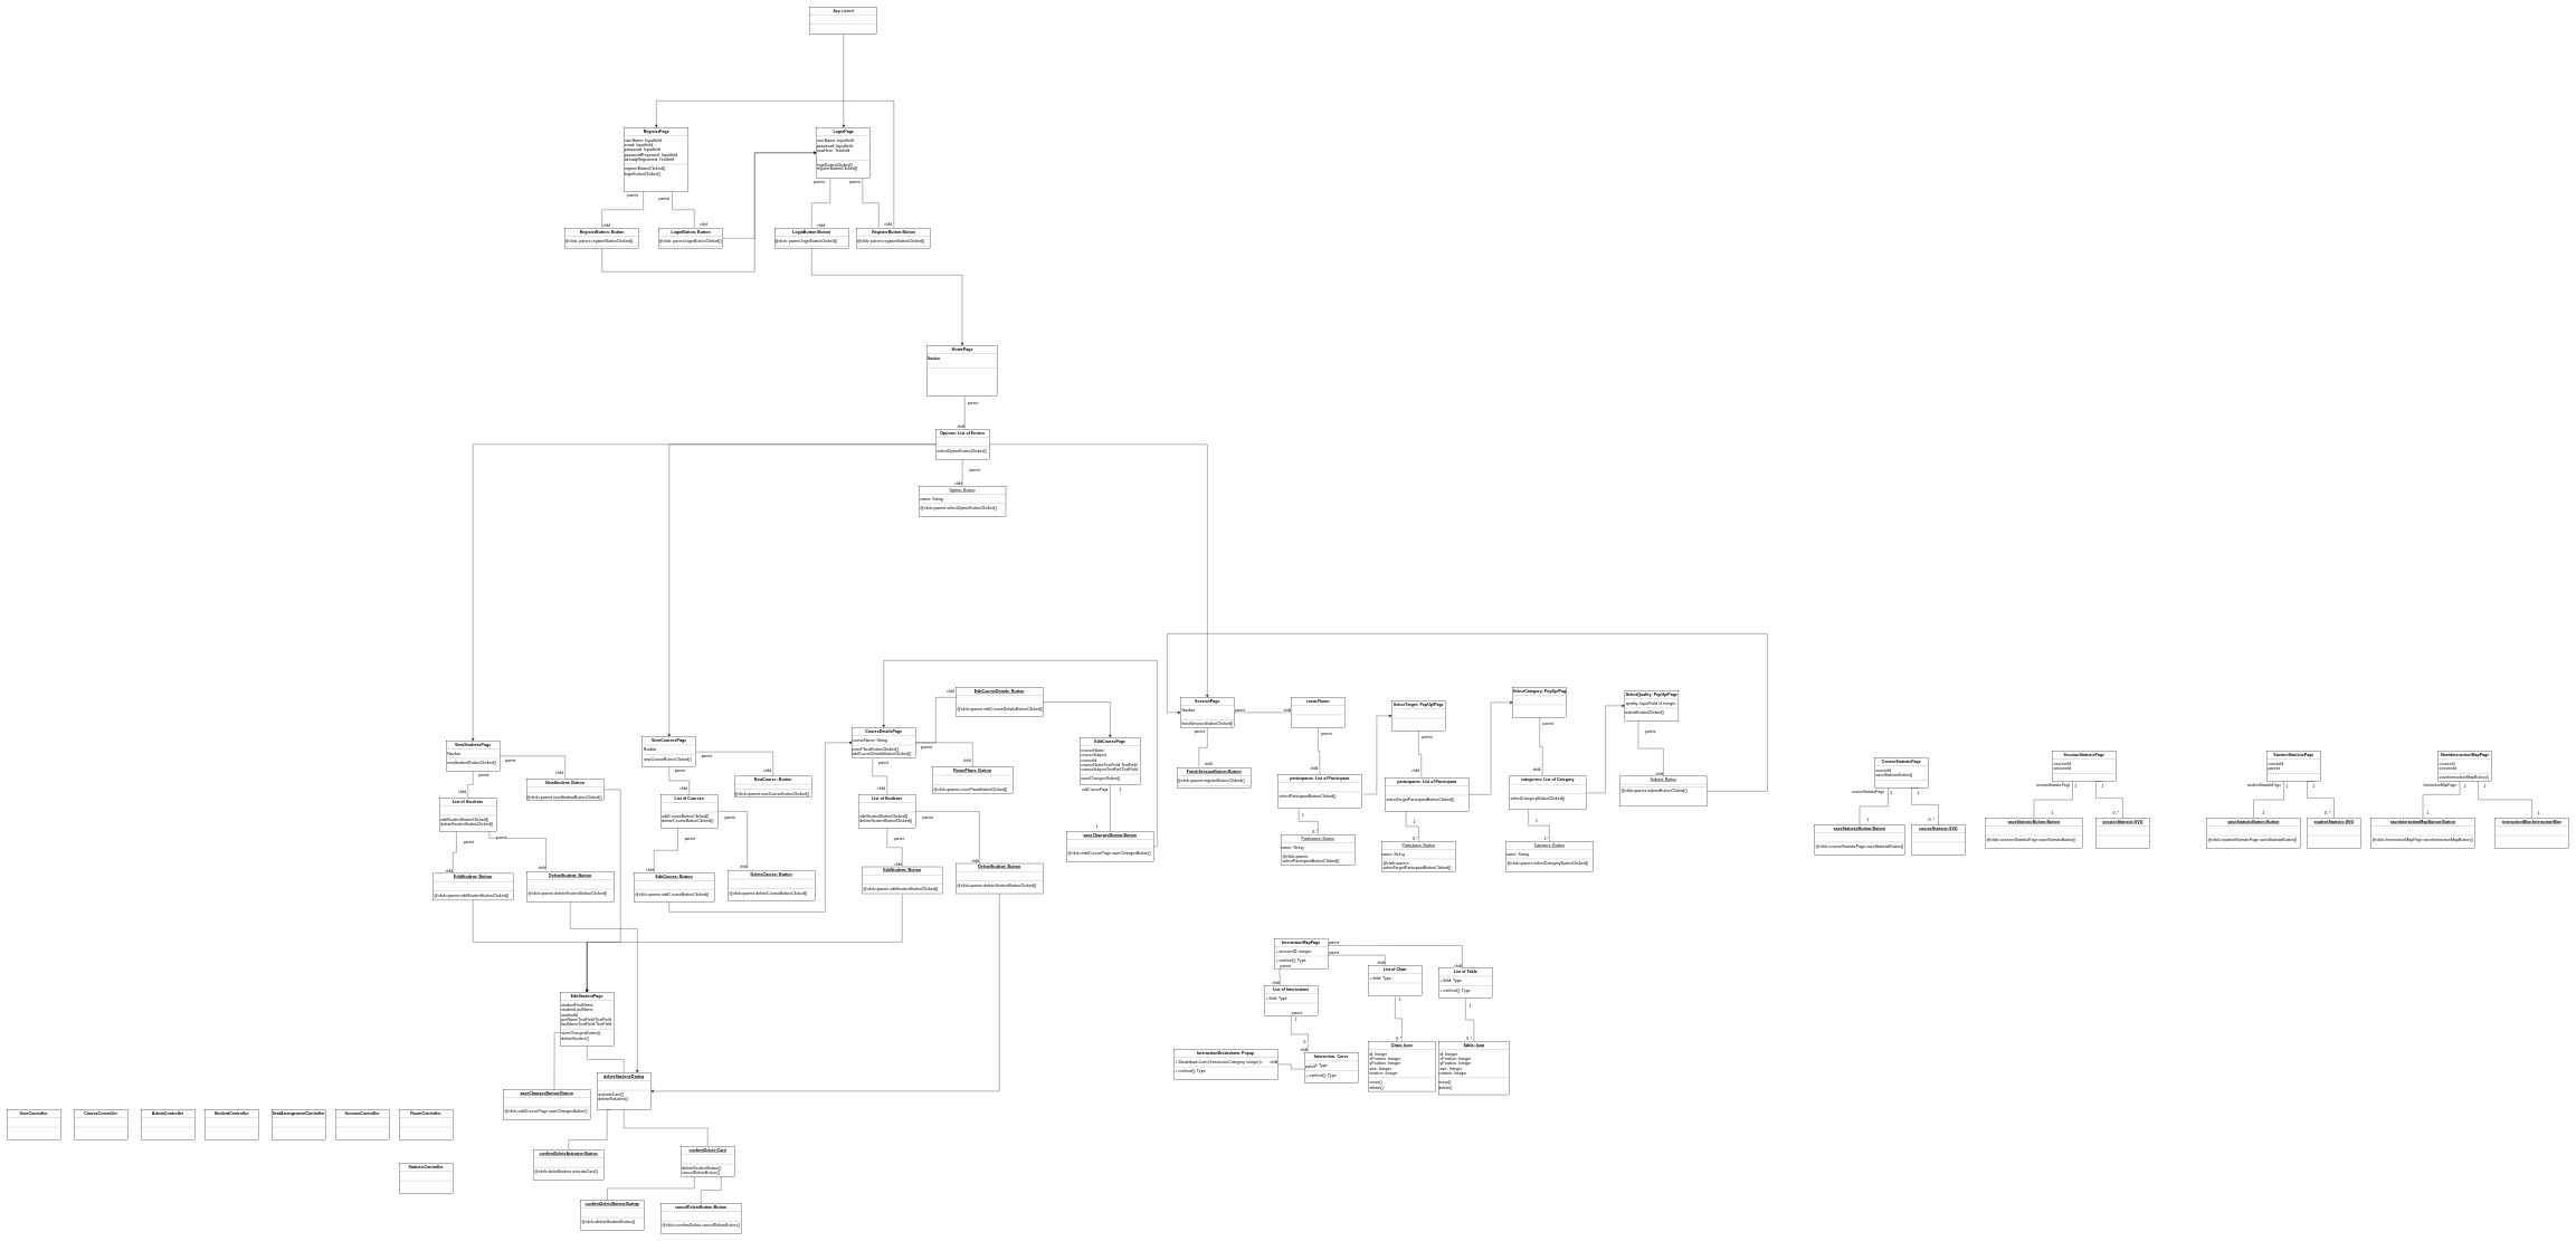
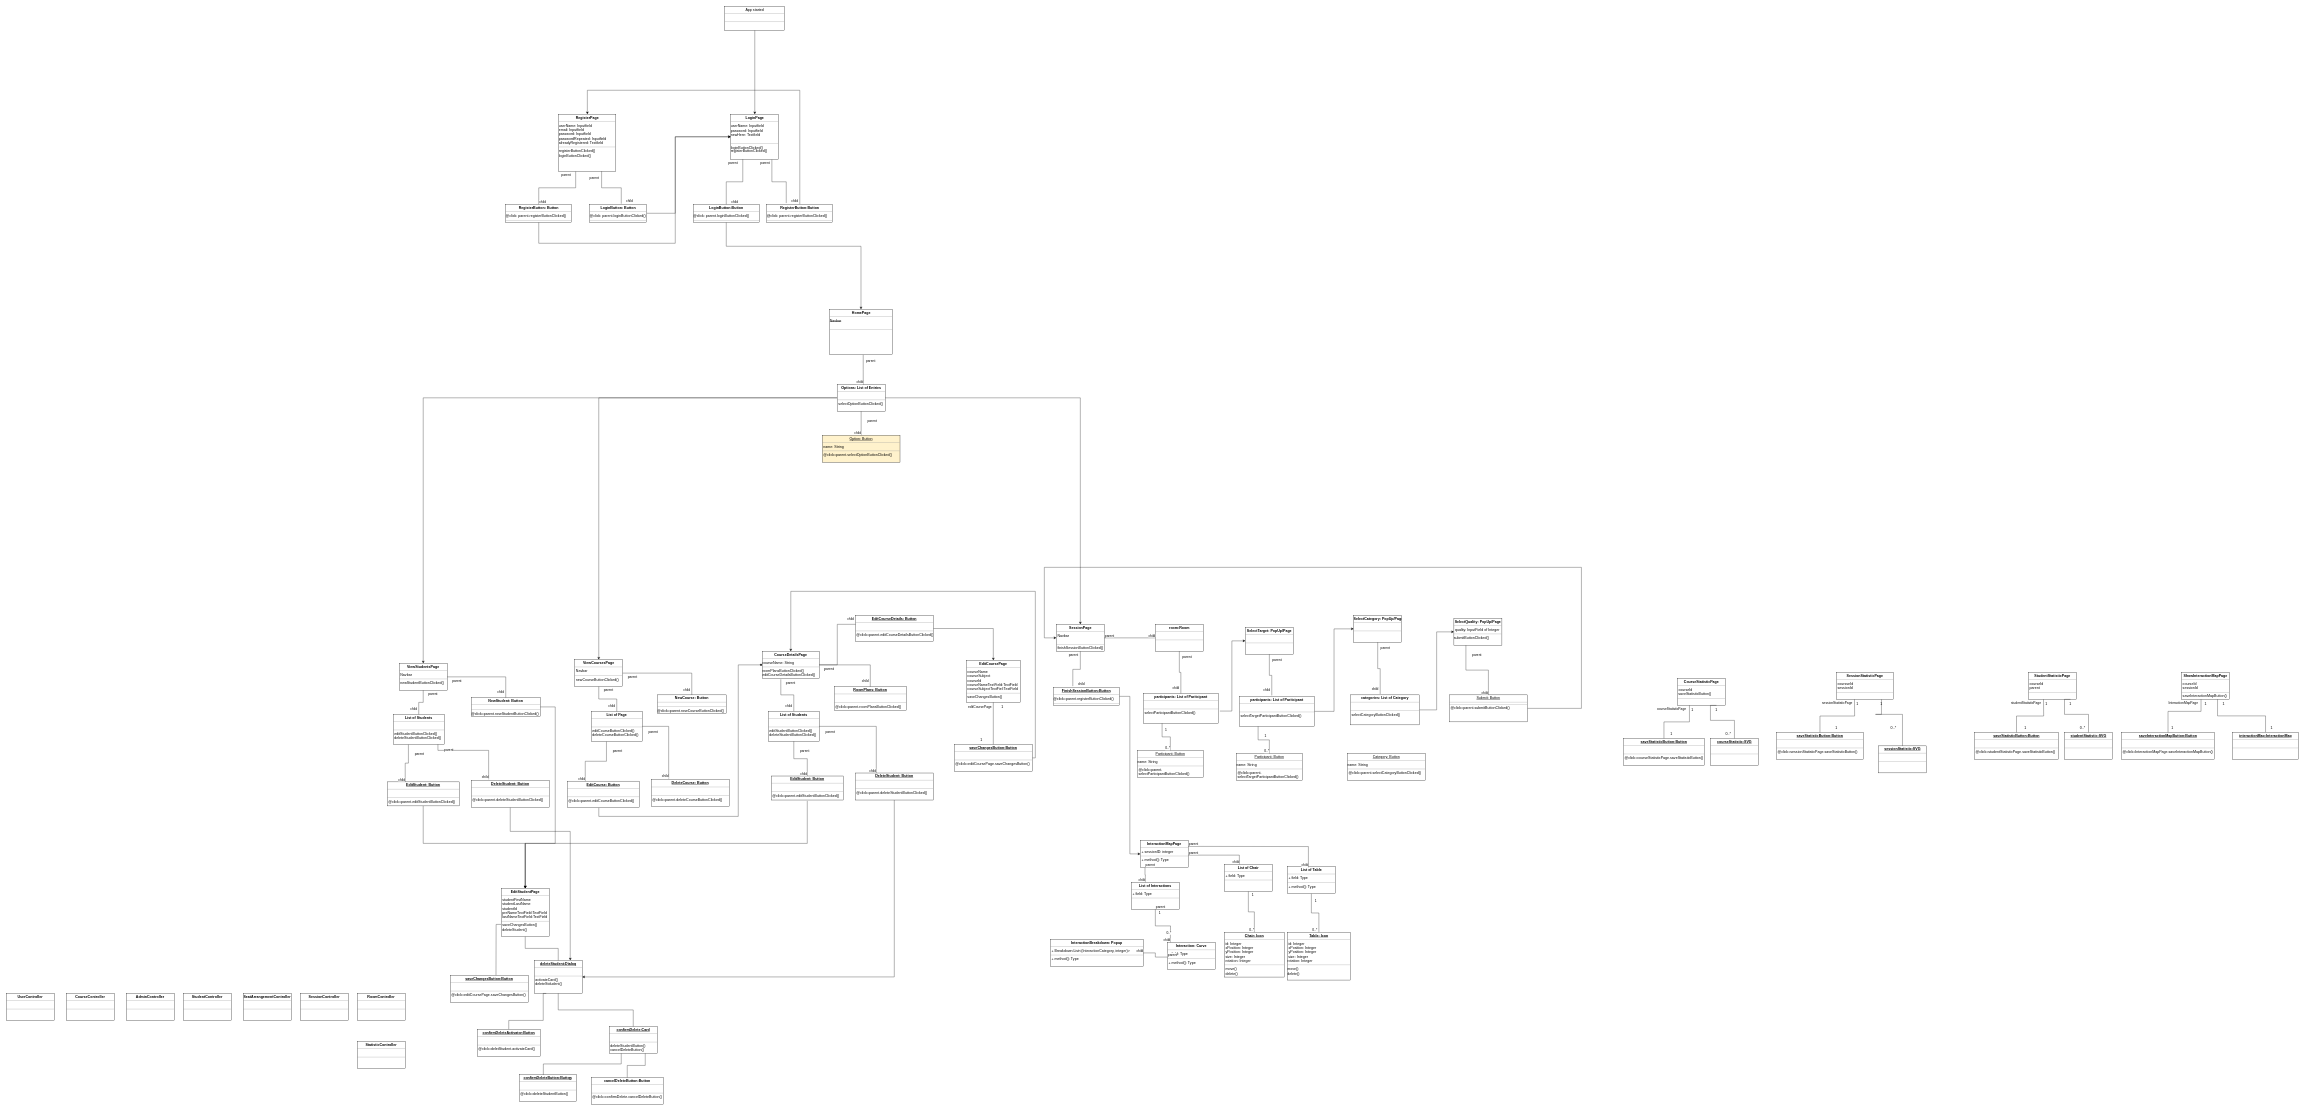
- <mxCell id="89" value="&lt;p style=&quot;margin:0px;margin-top:4px;text-align:center;&quot;&gt;&lt;u&gt;Option: Button&lt;/u&gt;&lt;br&gt;&lt;/p&gt;&lt;hr size=&quot;1&quot;&gt;&lt;p style=&quot;margin:0px;margin-left:4px;&quot;&gt;name: String&lt;br&gt;&lt;/p&gt;&lt;hr size=&quot;1&quot;&gt;&lt;p style=&quot;margin:0px;margin-left:4px;&quot;&gt;@click=parent.selectOptionButtonClicked()&lt;br&gt;&lt;/p&gt;" style="verticalAlign=top;align=left;overflow=fill;fontSize=12;fontFamily=Helvetica;html=1;" parent="1" vertex="1"><mxGeometry x="2740" y="1450" width="259" height="90" as="geometry" /></mxCell>
+ <mxCell id="89" value="&lt;p style=&quot;margin:0px;margin-top:4px;text-align:center;&quot;&gt;&lt;u&gt;Option: Button&lt;/u&gt;&lt;br&gt;&lt;/p&gt;&lt;hr size=&quot;1&quot;&gt;&lt;p style=&quot;margin:0px;margin-left:4px;&quot;&gt;name: String&lt;br&gt;&lt;/p&gt;&lt;hr size=&quot;1&quot;&gt;&lt;p style=&quot;margin:0px;margin-left:4px;&quot;&gt;@click=parent.selectOptionButtonClicked()&lt;br&gt;&lt;/p&gt;" style="verticalAlign=top;align=left;overflow=fill;fontSize=12;fontFamily=Helvetica;html=1;fillColor=#fff2cc;" parent="1" vertex="1"><mxGeometry x="2740" y="1450" width="259" height="90" as="geometry" /></mxCell>
- <mxCell id="154" value="&lt;p style=&quot;margin:0px;margin-top:4px;text-align:center;&quot;&gt;&lt;b&gt;List of Courses&lt;br&gt;&lt;/b&gt;&lt;/p&gt;&lt;hr size=&quot;1&quot;&gt;&lt;p style=&quot;margin:0px;margin-left:4px;&quot;&gt;&lt;br&gt;&lt;/p&gt;&lt;hr size=&quot;1&quot;&gt;&lt;p style=&quot;margin:0px;margin-left:4px;&quot;&gt;editCourseButtonClicked()&lt;/p&gt;&lt;p style=&quot;margin:0px;margin-left:4px;&quot;&gt;deleteCourseButtonClicked()&lt;/p&gt;" style="verticalAlign=top;align=left;overflow=fill;fontSize=12;fontFamily=Helvetica;html=1;" parent="1" vertex="1"><mxGeometry x="1970" y="2370" width="170" height="100" as="geometry" /></mxCell>
+ <mxCell id="154" value="&lt;p style=&quot;margin:0px;margin-top:4px;text-align:center;&quot;&gt;&lt;b&gt;List of Page&lt;br&gt;&lt;/b&gt;&lt;/p&gt;&lt;hr size=&quot;1&quot;&gt;&lt;p style=&quot;margin:0px;margin-left:4px;&quot;&gt;&lt;br&gt;&lt;/p&gt;&lt;hr size=&quot;1&quot;&gt;&lt;p style=&quot;margin:0px;margin-left:4px;&quot;&gt;editCourseButtonClicked()&lt;/p&gt;&lt;p style=&quot;margin:0px;margin-left:4px;&quot;&gt;deleteCourseButtonClicked()&lt;/p&gt;" style="verticalAlign=top;align=left;overflow=fill;fontSize=12;fontFamily=Helvetica;html=1;" parent="1" vertex="1"><mxGeometry x="1970" y="2370" width="170" height="100" as="geometry" /></mxCell>
- <mxCell id="126" value="" style="endArrow=none;html=1;edgeStyle=orthogonalEdgeStyle;rounded=0;exitX=0.25;exitY=1;exitDx=0;exitDy=0;entryX=0.5;entryY=0;entryDx=0;entryDy=0;" parent="1" source="124" target="125" edge="1"><mxGeometry relative="1" as="geometry"><mxPoint x="4610" y="2620" as="sourcePoint" /><mxPoint x="4450" y="2730" as="targetPoint" /></mxGeometry></mxCell>
- <mxCell id="127" value="1" style="edgeLabel;resizable=0;html=1;align=left;verticalAlign=bottom;" parent="126" connectable="0" vertex="1"><mxGeometry x="-1" relative="1" as="geometry"><mxPoint x="19" y="40" as="offset" /></mxGeometry></mxCell>
- <mxCell id="128" value="1..*" style="edgeLabel;resizable=0;html=1;align=right;verticalAlign=bottom;" parent="126" connectable="0" vertex="1"><mxGeometry x="1" relative="1" as="geometry" /></mxCell>
- <mxCell id="28" value="&lt;p style=&quot;margin:0px;margin-top:4px;text-align:center;&quot;&gt;&lt;b&gt;&lt;u&gt;sessionStatistic:SVG&lt;/u&gt;&lt;/b&gt;&lt;/p&gt;&lt;hr size=&quot;1&quot;&gt;&lt;p style=&quot;margin:0px;margin-left:4px;&quot;&gt;&lt;br&gt;&lt;/p&gt;&lt;hr size=&quot;1&quot;&gt;&lt;p style=&quot;margin:0px;margin-left:4px;&quot;&gt;&lt;br&gt;&lt;/p&gt;" style="verticalAlign=top;align=left;overflow=fill;fontSize=12;fontFamily=Helvetica;html=1;" parent="1" vertex="1"><mxGeometry x="6250" y="2440" width="160" height="90" as="geometry" /></mxCell>
+ <mxCell id="28" value="&lt;p style=&quot;margin:0px;margin-top:4px;text-align:center;&quot;&gt;&lt;b&gt;&lt;u&gt;sessionStatistic:SVG&lt;/u&gt;&lt;/b&gt;&lt;/p&gt;&lt;hr size=&quot;1&quot;&gt;&lt;p style=&quot;margin:0px;margin-left:4px;&quot;&gt;&lt;br&gt;&lt;/p&gt;&lt;hr size=&quot;1&quot;&gt;&lt;p style=&quot;margin:0px;margin-left:4px;&quot;&gt;&lt;br&gt;&lt;/p&gt;" style="verticalAlign=top;align=left;overflow=fill;fontSize=12;fontFamily=Helvetica;html=1;" parent="1" vertex="1"><mxGeometry x="6260" y="2485" width="160" height="90" as="geometry" /></mxCell>
- <mxCell id="108" value="&lt;p style=&quot;margin:0px;margin-top:4px;text-align:center;&quot;&gt;&lt;u&gt;Participant: Button&lt;/u&gt;&lt;br&gt;&lt;/p&gt;&lt;hr size=&quot;1&quot;&gt;&lt;div&gt;name: String&lt;br&gt;&lt;/div&gt;&lt;hr size=&quot;1&quot;&gt;&lt;p style=&quot;margin:0px;margin-left:4px;&quot;&gt;@click=parent.&lt;/p&gt;&lt;p style=&quot;margin:0px;margin-left:4px;&quot;&gt;selectParticipantButtonClicked()&lt;br&gt;&lt;/p&gt;" style="verticalAlign=top;align=left;overflow=fill;fontSize=12;fontFamily=Helvetica;html=1;" parent="1" vertex="1"><mxGeometry x="3820" y="2490" width="220" height="90" as="geometry" /></mxCell>
+ <mxCell id="108" value="&lt;p style=&quot;margin:0px;margin-top:4px;text-align:center;&quot;&gt;&lt;u&gt;Participant: Button&lt;/u&gt;&lt;br&gt;&lt;/p&gt;&lt;hr size=&quot;1&quot;&gt;&lt;div&gt;name: String&lt;br&gt;&lt;/div&gt;&lt;hr size=&quot;1&quot;&gt;&lt;p style=&quot;margin:0px;margin-left:4px;&quot;&gt;@click=parent.&lt;/p&gt;&lt;p style=&quot;margin:0px;margin-left:4px;&quot;&gt;selectParticipantButtonClicked()&lt;br&gt;&lt;/p&gt;" style="verticalAlign=top;align=left;overflow=fill;fontSize=12;fontFamily=Helvetica;html=1;" parent="1" vertex="1"><mxGeometry x="3790" y="2500" width="220" height="90" as="geometry" /></mxCell>
+ <mxCell id="94" style="edgeStyle=orthogonalEdgeStyle;rounded=0;orthogonalLoop=1;jettySize=auto;html=1;entryX=0;entryY=0.5;entryDx=0;entryDy=0;" edge="1" parent="1" source="95" target="214"><mxGeometry relative="1" as="geometry" /></mxCell>
